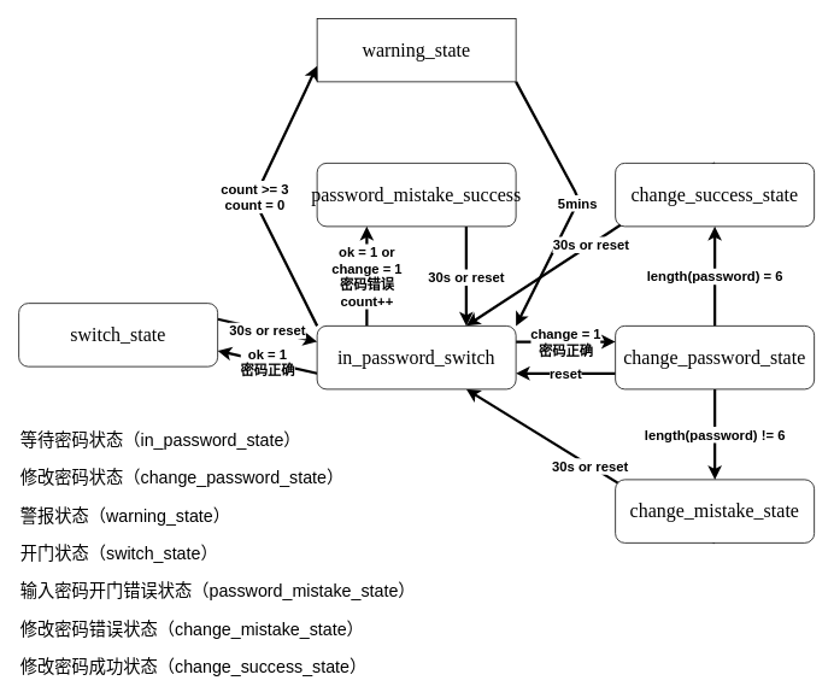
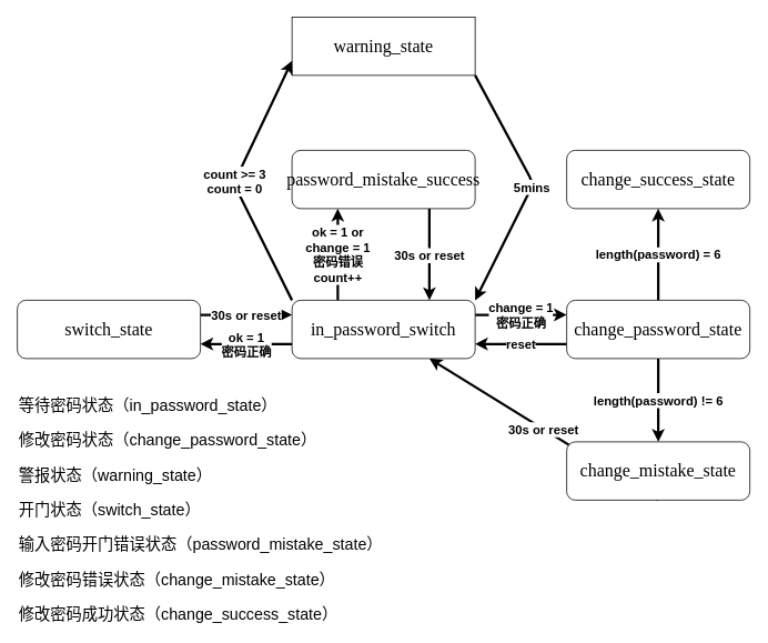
- <mxCell id="10" value="30s or reset" style="edgeStyle=none;html=1;exitX=0.5;exitY=0;exitDx=0;exitDy=0;entryX=0.75;entryY=0;entryDx=0;entryDy=0;strokeWidth=3;fontSize=15;fontStyle=1" parent="1" source="11" target="20" edge="1"><mxGeometry relative="1" as="geometry" /></mxCell>
- <mxCell id="5" value="&lt;span style=&quot;font-size: 16pt; font-family: &amp;quot;Times New Roman&amp;quot;;&quot;&gt;switch_state&lt;/span&gt;" style="rounded=1;whiteSpace=wrap;html=1;" parent="1" vertex="1"><mxGeometry x="20" y="335" width="220" height="70" as="geometry" /></mxCell>
+ <mxCell id="5" value="&lt;span style=&quot;font-size: 16pt; font-family: &amp;quot;Times New Roman&amp;quot;;&quot;&gt;switch_state&lt;/span&gt;" style="rounded=1;whiteSpace=wrap;html=1;" parent="1" vertex="1"><mxGeometry x="20" y="360" width="220" height="70" as="geometry" /></mxCell>
